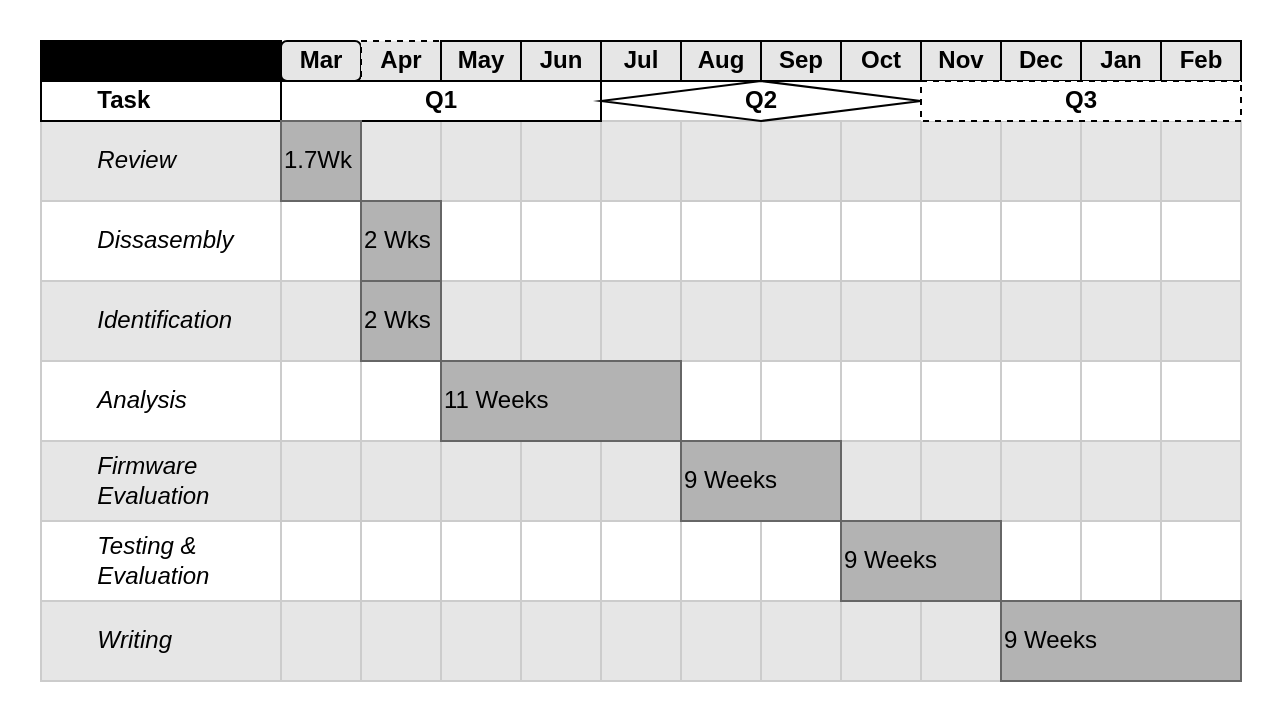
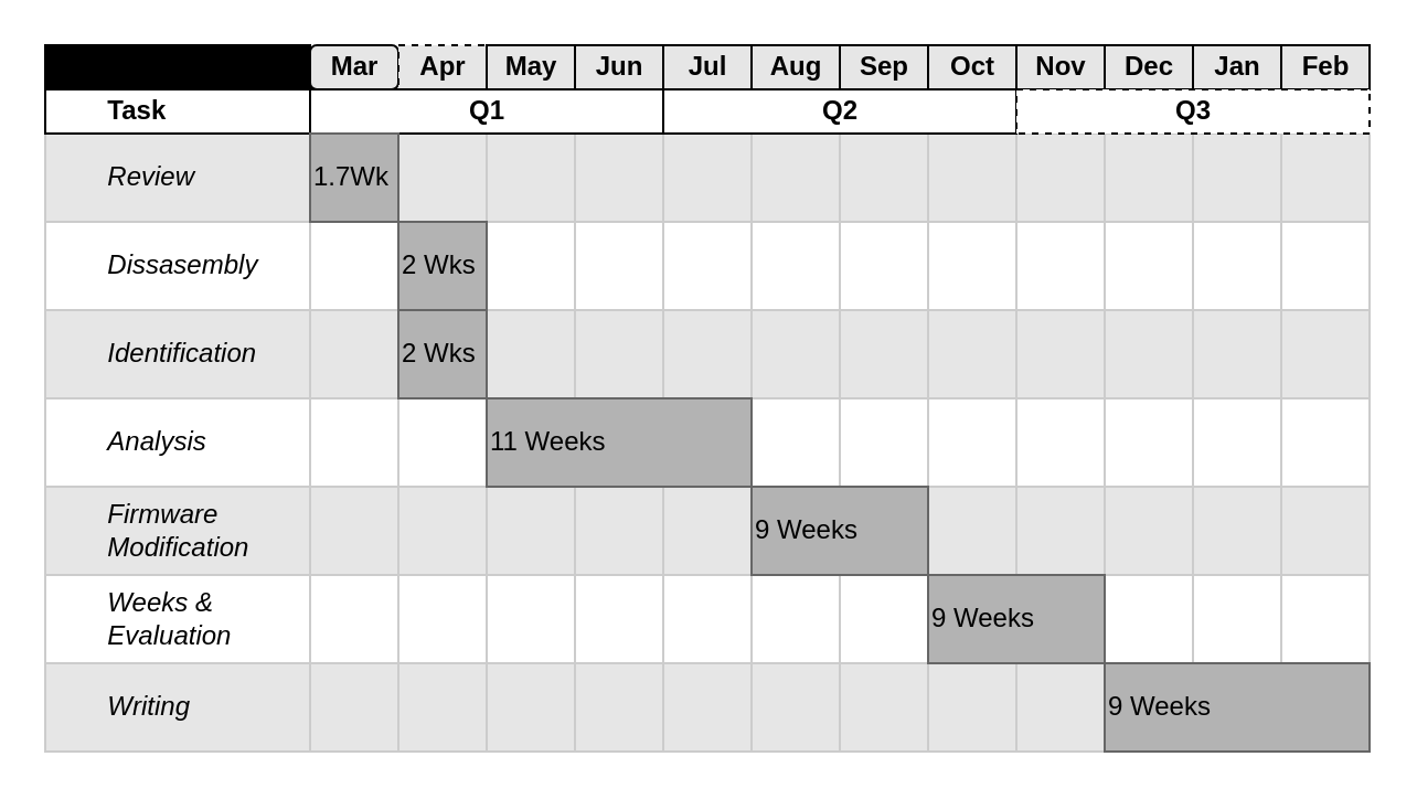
- <mxCell id="30" value="Q2" style="rhombus;strokeWidth=1;fontStyle=1;html=1;" vertex="1" parent="1"><mxGeometry x="300" y="40" width="160" height="20" as="geometry" /></mxCell>
+ <mxCell id="30" value="Q2" style="strokeWidth=1;fontStyle=1;html=1;" vertex="1" parent="1"><mxGeometry x="300" y="40" width="160" height="20" as="geometry" /></mxCell>
- <mxCell id="72" value="&lt;span style=&quot;white-space: pre;&quot;&gt;&#09;&lt;/span&gt;Firmware&lt;br&gt;&lt;span style=&quot;white-space: pre;&quot;&gt;&#09;&lt;/span&gt;Evaluation" style="align=left;strokeColor=#CCCCCC;html=1;fontStyle=2;fillColor=#E6E6E6;" vertex="1" parent="1"><mxGeometry x="20" y="220" width="120" height="40" as="geometry" /></mxCell>
+ <mxCell id="72" value="&lt;span style=&quot;white-space: pre;&quot;&gt;&#09;&lt;/span&gt;Firmware&lt;br&gt;&lt;span style=&quot;white-space: pre;&quot;&gt;&#09;&lt;/span&gt;Modification" style="align=left;strokeColor=#CCCCCC;html=1;fontStyle=2;fillColor=#E6E6E6;" vertex="1" parent="1"><mxGeometry x="20" y="220" width="120" height="40" as="geometry" /></mxCell>
- <mxCell id="85" value="&lt;span style=&quot;white-space: pre;&quot;&gt;&#09;&lt;/span&gt;Testing &amp;amp;&lt;br&gt;&lt;span style=&quot;white-space: pre;&quot;&gt;&#09;&lt;/span&gt;Evaluation" style="align=left;strokeColor=#CCCCCC;html=1;fontStyle=2" vertex="1" parent="1"><mxGeometry x="20" y="260" width="120" height="40" as="geometry" /></mxCell>
+ <mxCell id="85" value="&lt;span style=&quot;white-space: pre;&quot;&gt;&#09;&lt;/span&gt;Weeks &amp;amp;&lt;br&gt;&lt;span style=&quot;white-space: pre;&quot;&gt;&#09;&lt;/span&gt;Evaluation" style="align=left;strokeColor=#CCCCCC;html=1;fontStyle=2" vertex="1" parent="1"><mxGeometry x="20" y="260" width="120" height="40" as="geometry" /></mxCell>
